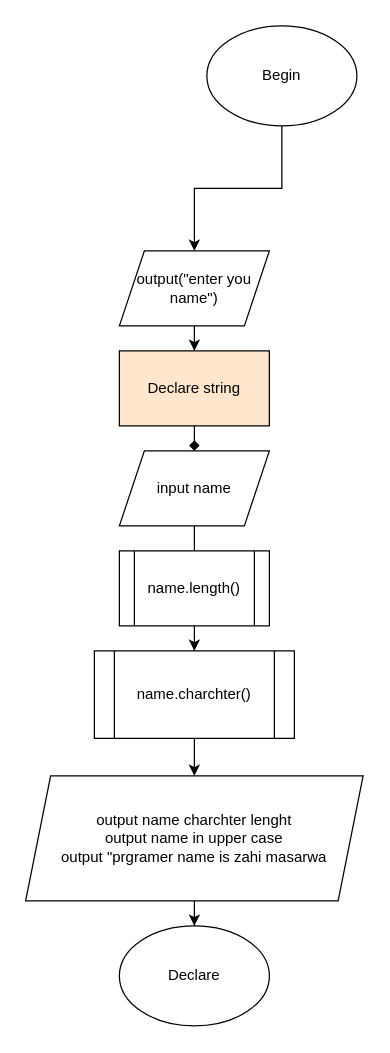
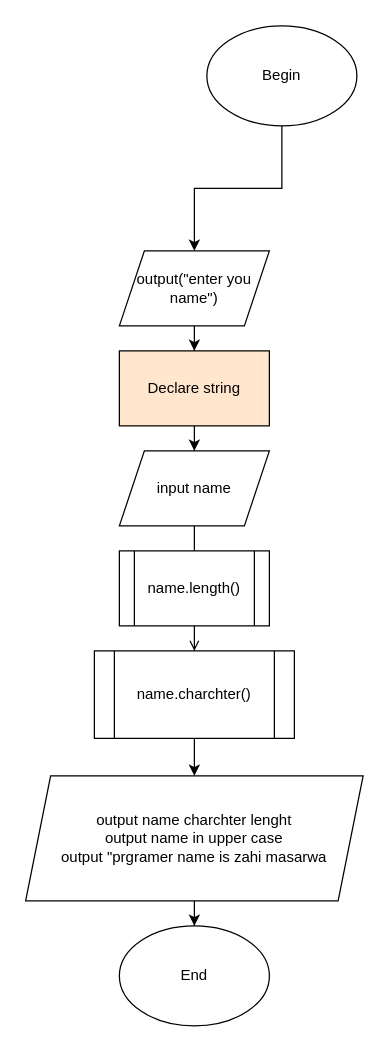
- <mxCell id="4" value="" style="edgeStyle=orthogonalEdgeStyle;rounded=0;orthogonalLoop=1;jettySize=auto;html=1;endArrow=diamond;" parent="1" source="5" target="9" edge="1"><mxGeometry relative="1" as="geometry" /></mxCell>
+ <mxCell id="4" value="" style="edgeStyle=orthogonalEdgeStyle;rounded=0;orthogonalLoop=1;jettySize=auto;html=1;" parent="1" source="5" target="9" edge="1"><mxGeometry relative="1" as="geometry" /></mxCell>
- <mxCell id="10" value="" style="edgeStyle=orthogonalEdgeStyle;rounded=0;orthogonalLoop=1;jettySize=auto;html=1;" parent="1" source="11" target="13" edge="1"><mxGeometry relative="1" as="geometry" /></mxCell>
+ <mxCell id="10" value="" style="edgeStyle=orthogonalEdgeStyle;rounded=0;orthogonalLoop=1;jettySize=auto;html=1;endArrow=open;" parent="1" source="11" target="13" edge="1"><mxGeometry relative="1" as="geometry" /></mxCell>
- <mxCell id="16" value="Declare" style="ellipse;whiteSpace=wrap;html=1;" parent="1" vertex="1"><mxGeometry x="95" y="740" width="120" height="80" as="geometry" /></mxCell>
+ <mxCell id="16" value="End" style="ellipse;whiteSpace=wrap;html=1;" parent="1" vertex="1"><mxGeometry x="95" y="740" width="120" height="80" as="geometry" /></mxCell>
